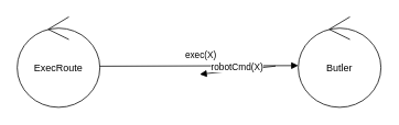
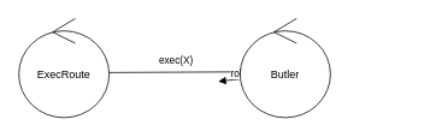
- <mxCell id="5" value="Butler" style="ellipse;shape=umlControl;whiteSpace=wrap;html=1;" vertex="1" parent="1"><mxGeometry x="360" y="20" width="100" height="110" as="geometry" /></mxCell>
+ <mxCell id="5" value="Butler" style="ellipse;shape=umlControl;whiteSpace=wrap;html=1;" vertex="1" parent="1"><mxGeometry x="265" y="20" width="100" height="110" as="geometry" /></mxCell>
